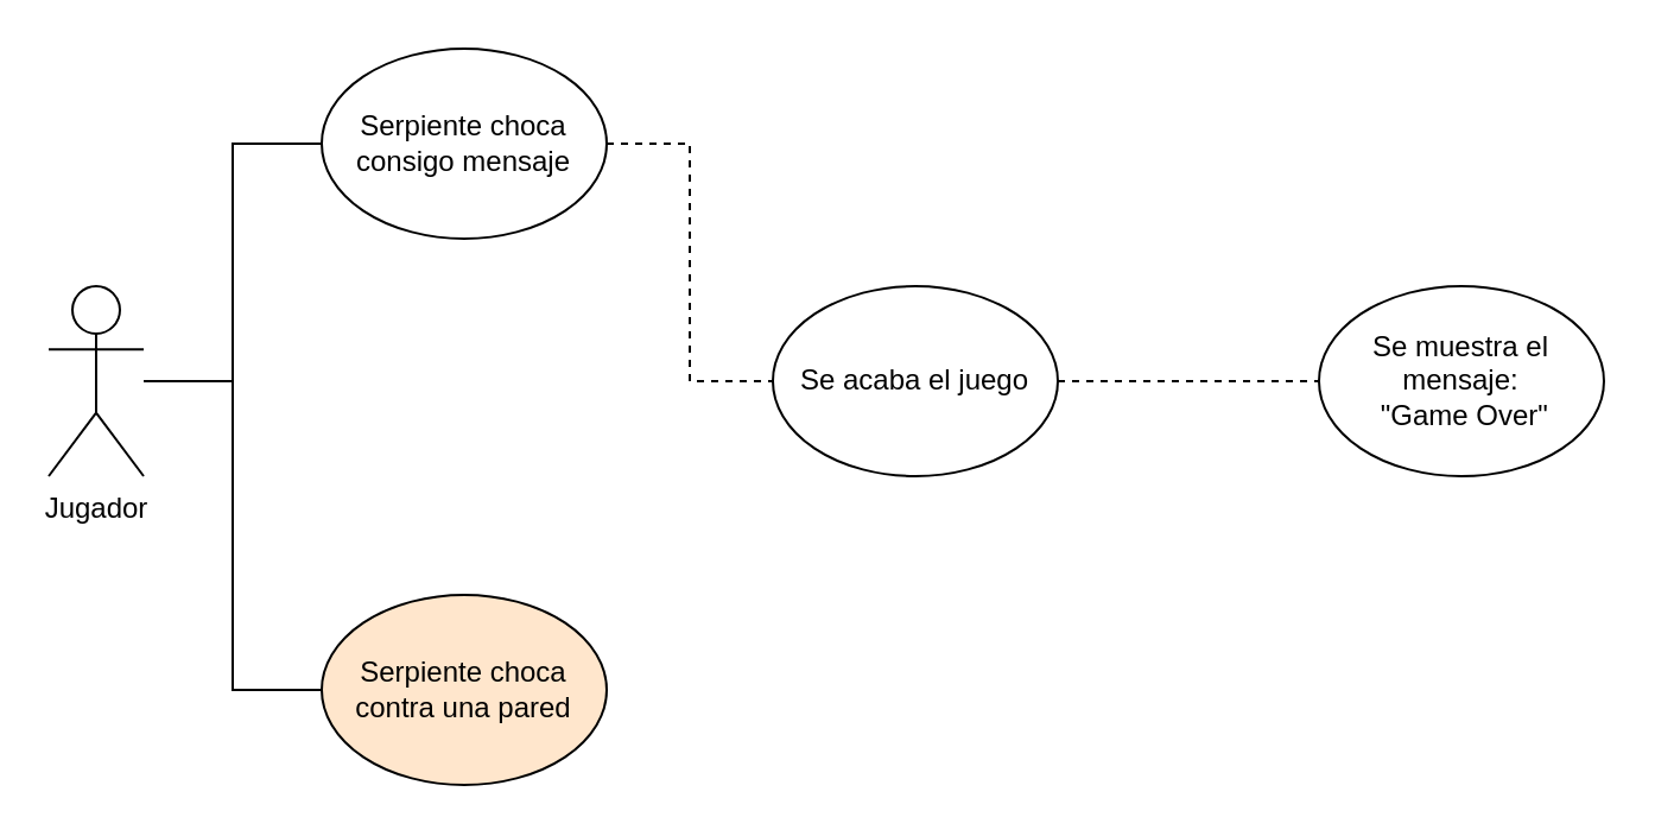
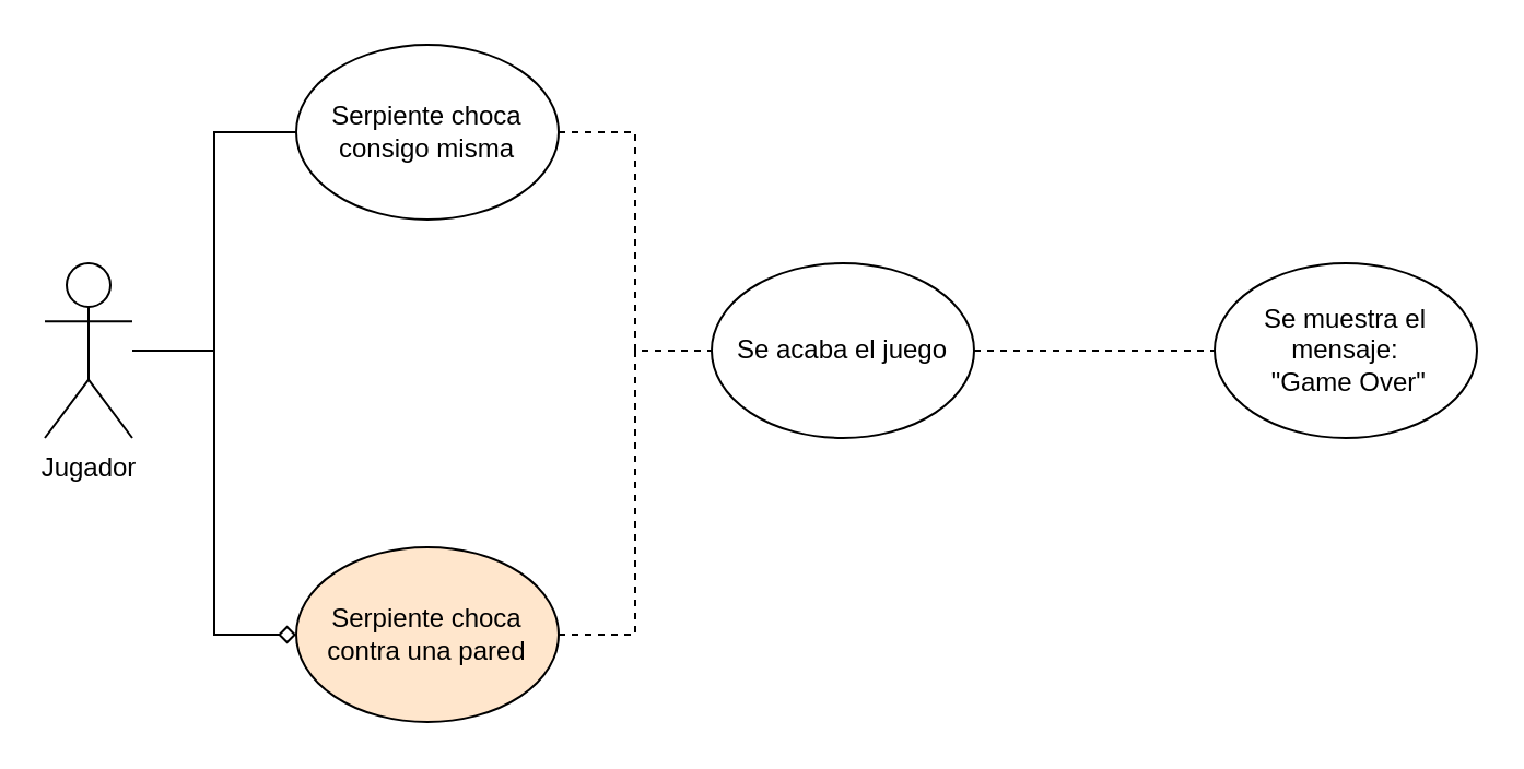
- <mxCell id="6" value="Serpiente choca consigo mensaje" style="ellipse;whiteSpace=wrap;html=1;" vertex="1" parent="1"><mxGeometry x="135" y="20" width="120" height="80" as="geometry" /></mxCell>
+ <mxCell id="6" value="Serpiente choca consigo misma" style="ellipse;whiteSpace=wrap;html=1;" vertex="1" parent="1"><mxGeometry x="135" y="20" width="120" height="80" as="geometry" /></mxCell>
+ <mxCell id="7" style="edgeStyle=orthogonalEdgeStyle;rounded=0;orthogonalLoop=1;jettySize=auto;html=1;entryX=0;entryY=0.5;entryDx=0;entryDy=0;dashed=1;endArrow=none;endFill=0;" edge="1" parent="1" source="8" target="11"><mxGeometry relative="1" as="geometry" /></mxCell>
- <mxCell id="3" style="edgeStyle=orthogonalEdgeStyle;rounded=0;orthogonalLoop=1;jettySize=auto;html=1;entryX=0;entryY=0.5;entryDx=0;entryDy=0;endArrow=none;endFill=0;" edge="1" parent="1" source="4" target="8"><mxGeometry relative="1" as="geometry" /></mxCell>
+ <mxCell id="3" style="edgeStyle=orthogonalEdgeStyle;rounded=0;orthogonalLoop=1;jettySize=auto;html=1;entryX=0;entryY=0.5;entryDx=0;entryDy=0;endArrow=diamond;endFill=0;" edge="1" parent="1" source="4" target="8"><mxGeometry relative="1" as="geometry" /></mxCell>
